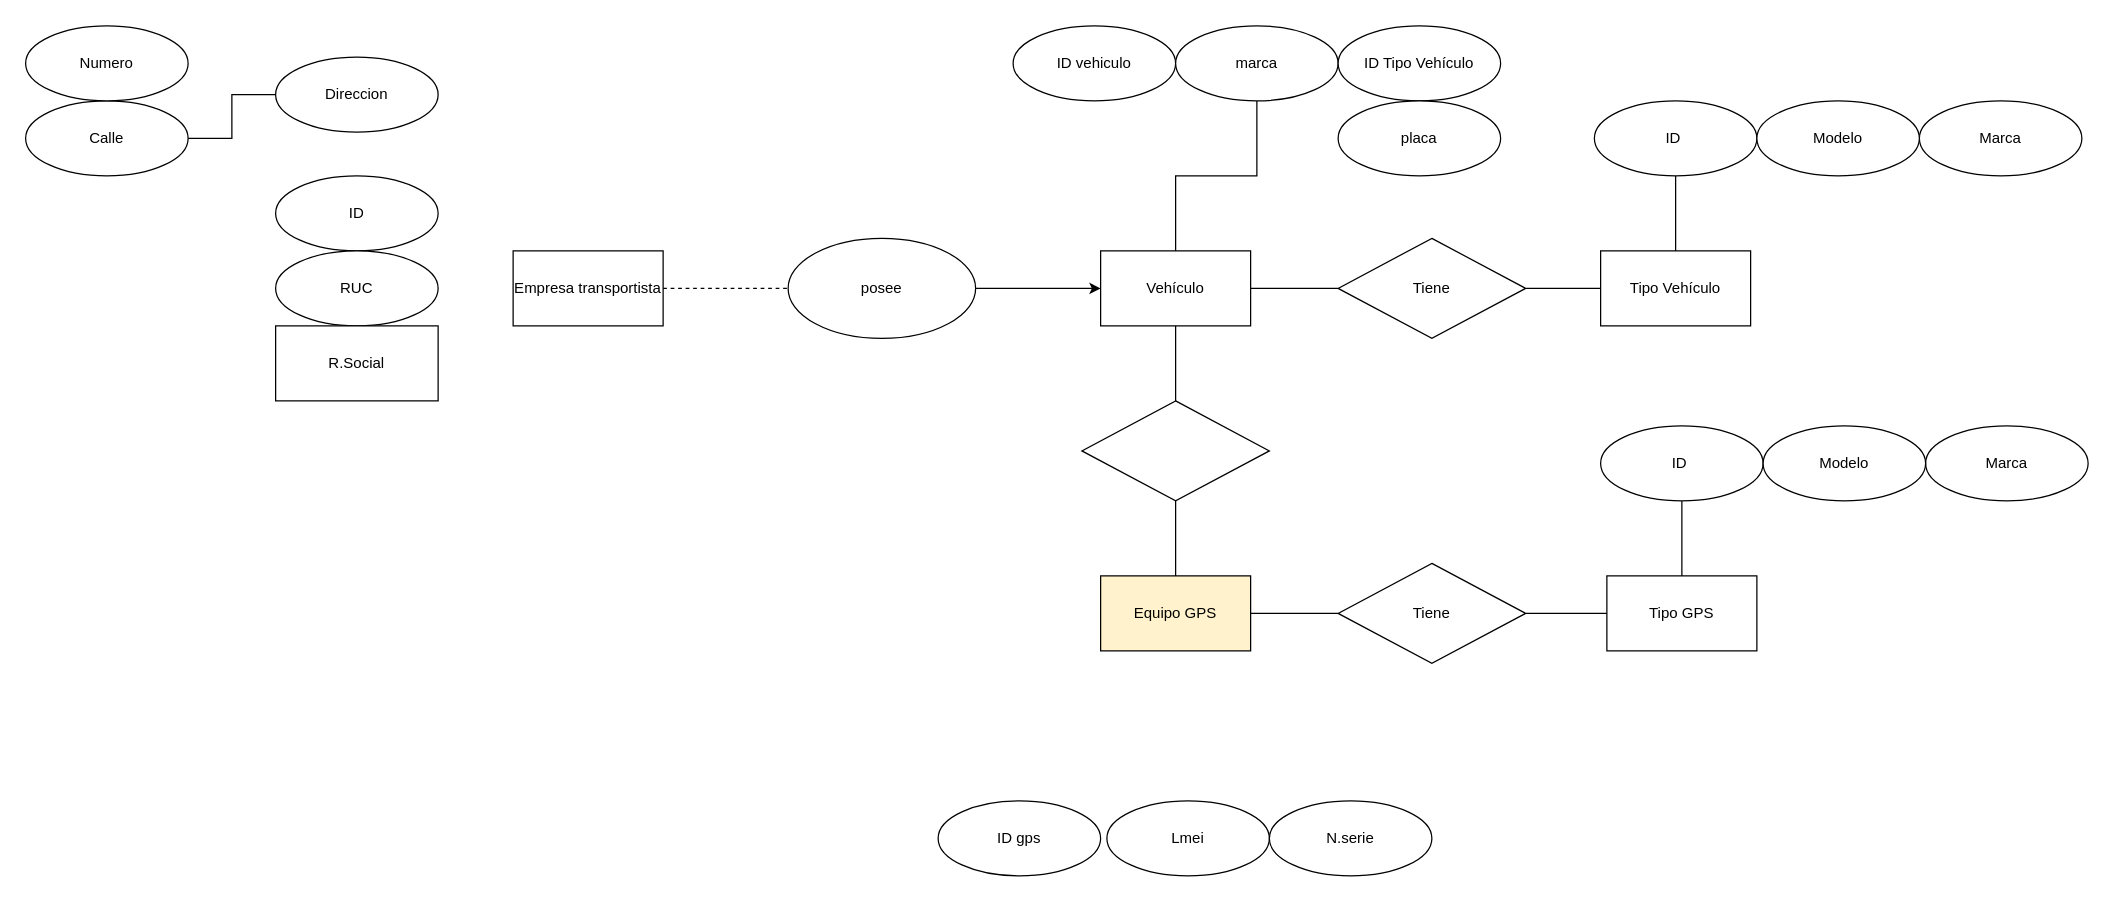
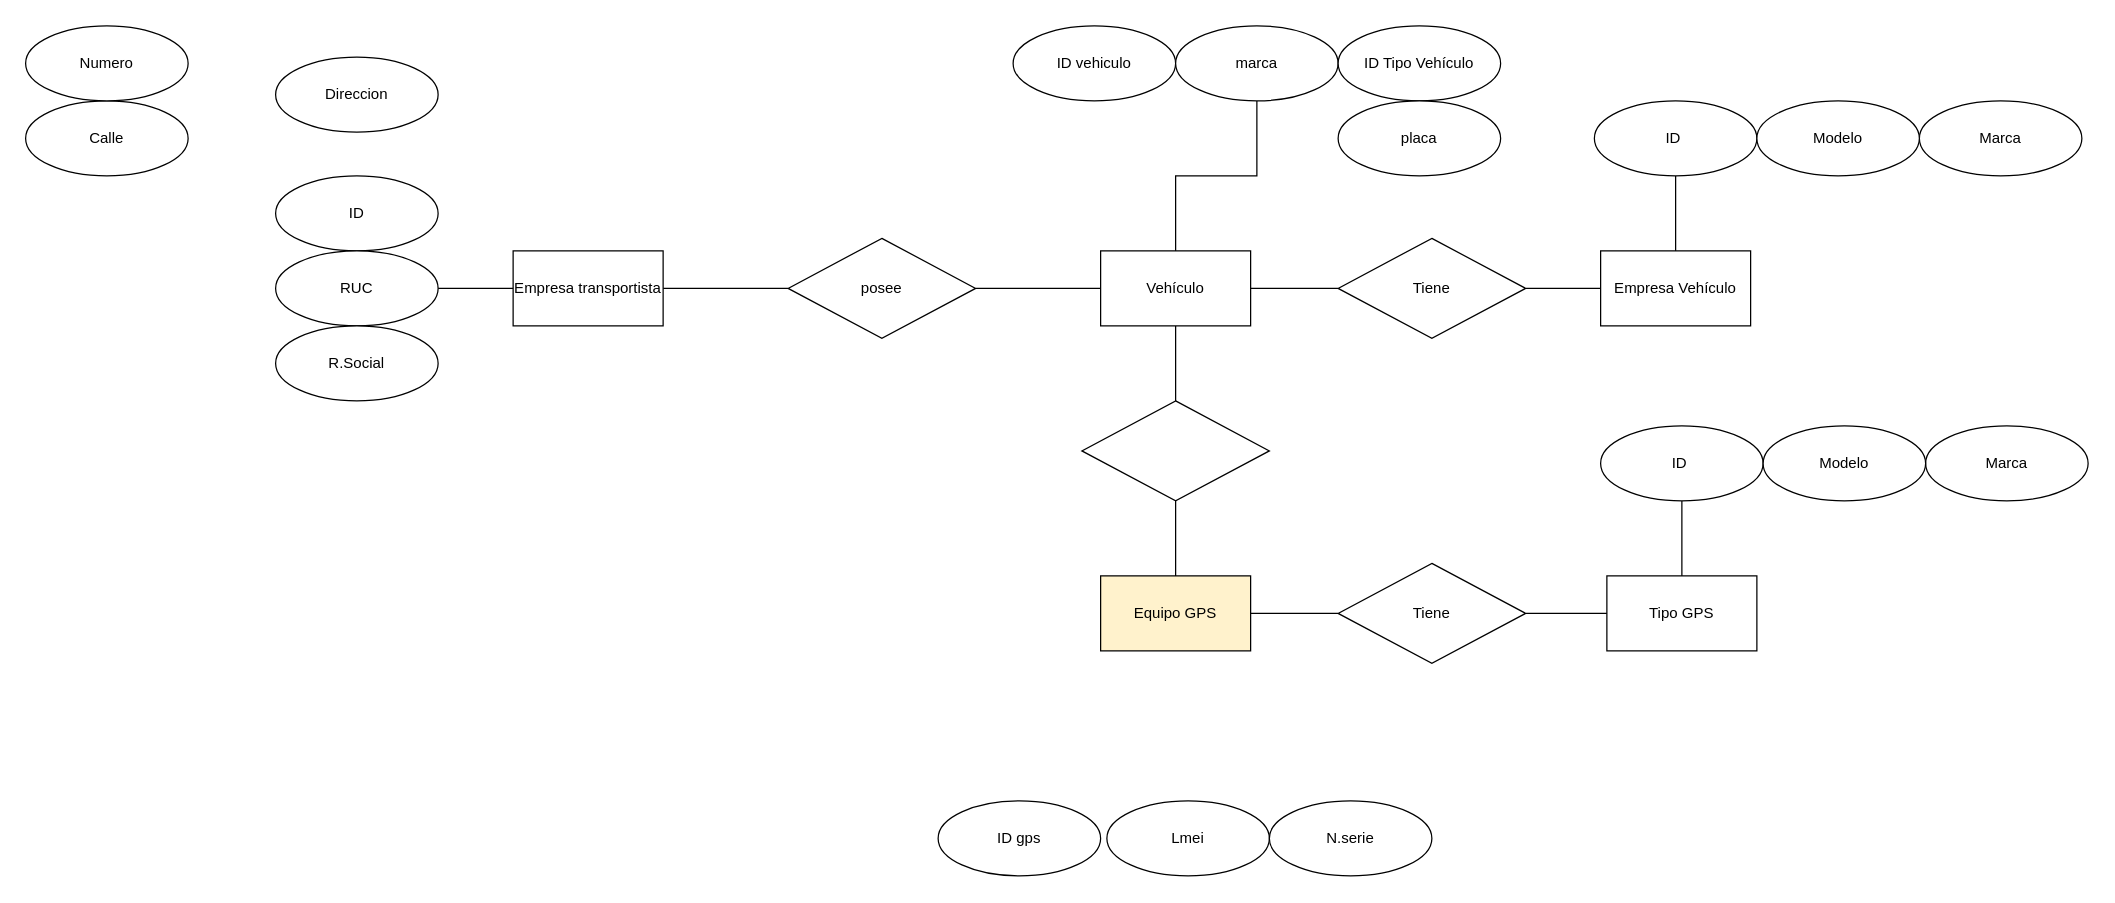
- <mxCell id="24" style="edgeStyle=orthogonalEdgeStyle;rounded=0;orthogonalLoop=1;jettySize=auto;html=1;entryX=0;entryY=0.5;entryDx=0;entryDy=0;endArrow=none;startFill=0;" edge="1" parent="1" source="25" target="19"><mxGeometry relative="1" as="geometry" /></mxCell>
+ <mxCell id="21" style="edgeStyle=orthogonalEdgeStyle;rounded=0;orthogonalLoop=1;jettySize=auto;html=1;endArrow=none;startFill=0;" edge="1" parent="1" source="22" target="5"><mxGeometry relative="1" as="geometry" /></mxCell>
- <mxCell id="4" style="edgeStyle=orthogonalEdgeStyle;rounded=0;orthogonalLoop=1;jettySize=auto;html=1;entryX=0;entryY=0.5;entryDx=0;entryDy=0;endArrow=none;startFill=0;dashed=1;" edge="1" parent="1" source="5" target="9"><mxGeometry relative="1" as="geometry" /></mxCell>
+ <mxCell id="4" style="edgeStyle=orthogonalEdgeStyle;rounded=0;orthogonalLoop=1;jettySize=auto;html=1;entryX=0;entryY=0.5;entryDx=0;entryDy=0;endArrow=none;startFill=0;" edge="1" parent="1" source="5" target="9"><mxGeometry relative="1" as="geometry" /></mxCell>
- <mxCell id="9" value="posee" style="ellipse;whiteSpace=wrap;html=1;" vertex="1" parent="1"><mxGeometry x="630" y="190" width="150" height="80" as="geometry" /></mxCell>
+ <mxCell id="9" value="posee" style="rhombus;whiteSpace=wrap;html=1;" vertex="1" parent="1"><mxGeometry x="630" y="190" width="150" height="80" as="geometry" /></mxCell>
- <mxCell id="8" style="edgeStyle=orthogonalEdgeStyle;rounded=0;orthogonalLoop=1;jettySize=auto;html=1;entryX=0;entryY=0.5;entryDx=0;entryDy=0;endArrow=classic;startFill=0;" edge="1" parent="1" source="9" target="3"><mxGeometry relative="1" as="geometry" /></mxCell>
+ <mxCell id="8" style="edgeStyle=orthogonalEdgeStyle;rounded=0;orthogonalLoop=1;jettySize=auto;html=1;entryX=0;entryY=0.5;entryDx=0;entryDy=0;endArrow=none;startFill=0;" edge="1" parent="1" source="9" target="3"><mxGeometry relative="1" as="geometry" /></mxCell>
- <mxCell id="28" value="Tipo Vehículo" style="rounded=0;whiteSpace=wrap;html=1;" vertex="1" parent="1"><mxGeometry x="1280" y="200" width="120" height="60" as="geometry" /></mxCell>
+ <mxCell id="28" value="Empresa Vehículo" style="rounded=0;whiteSpace=wrap;html=1;" vertex="1" parent="1"><mxGeometry x="1280" y="200" width="120" height="60" as="geometry" /></mxCell>
- <mxCell id="23" value="R.Social" style="whiteSpace=wrap;html=1;rounded=0;" vertex="1" parent="1"><mxGeometry x="220" y="260" width="130" height="60" as="geometry" /></mxCell>
+ <mxCell id="23" value="R.Social" style="ellipse;whiteSpace=wrap;html=1;" vertex="1" parent="1"><mxGeometry x="220" y="260" width="130" height="60" as="geometry" /></mxCell>
